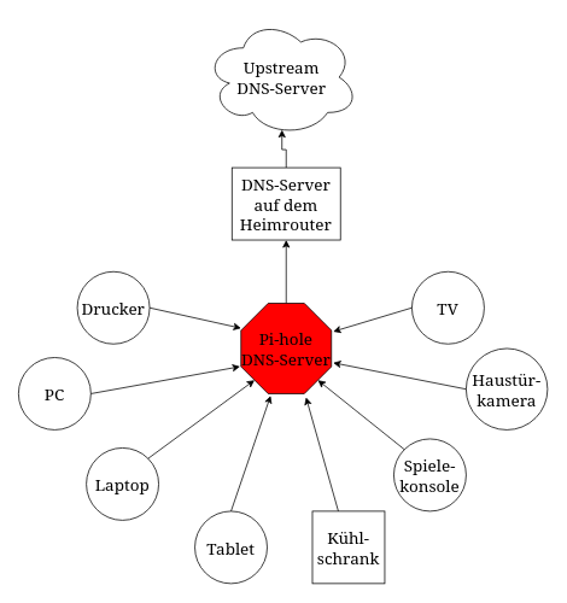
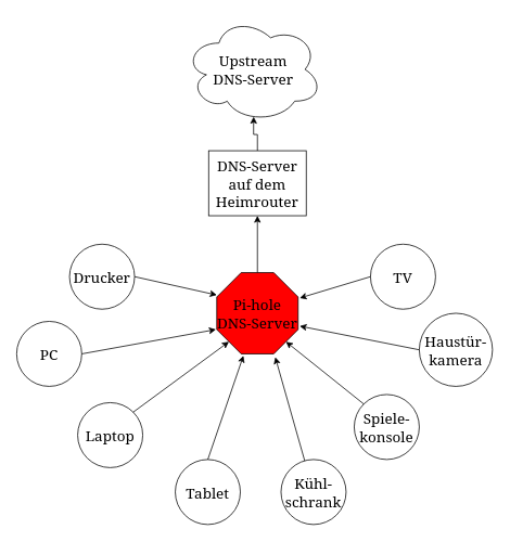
- <mxCell id="11" value="Kühl-&#10;schrank" style="fontSize=18;fontFamily=Noto Serif;rounded=0;" parent="1" vertex="1"><mxGeometry x="345" y="565" width="80" height="80" as="geometry" /></mxCell>
+ <mxCell id="11" value="Kühl-&#10;schrank" style="ellipse;fontSize=18;fontFamily=Noto Serif;" parent="1" vertex="1"><mxGeometry x="345" y="565" width="80" height="80" as="geometry" /></mxCell>
